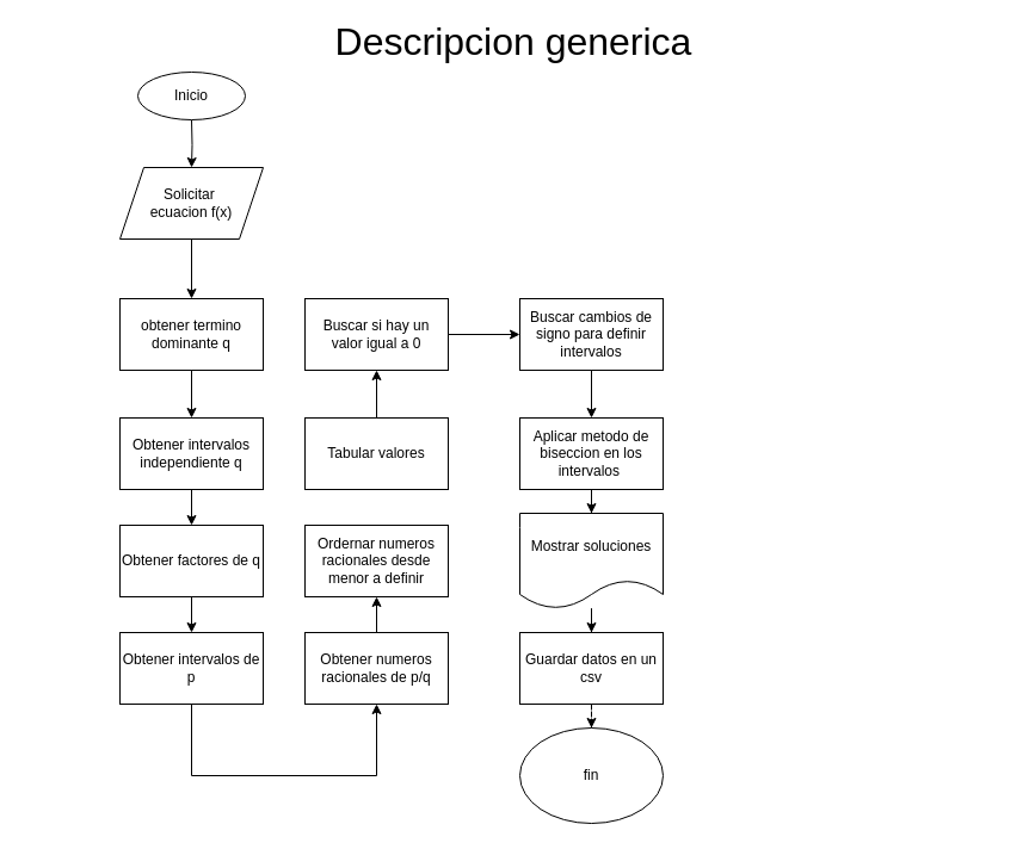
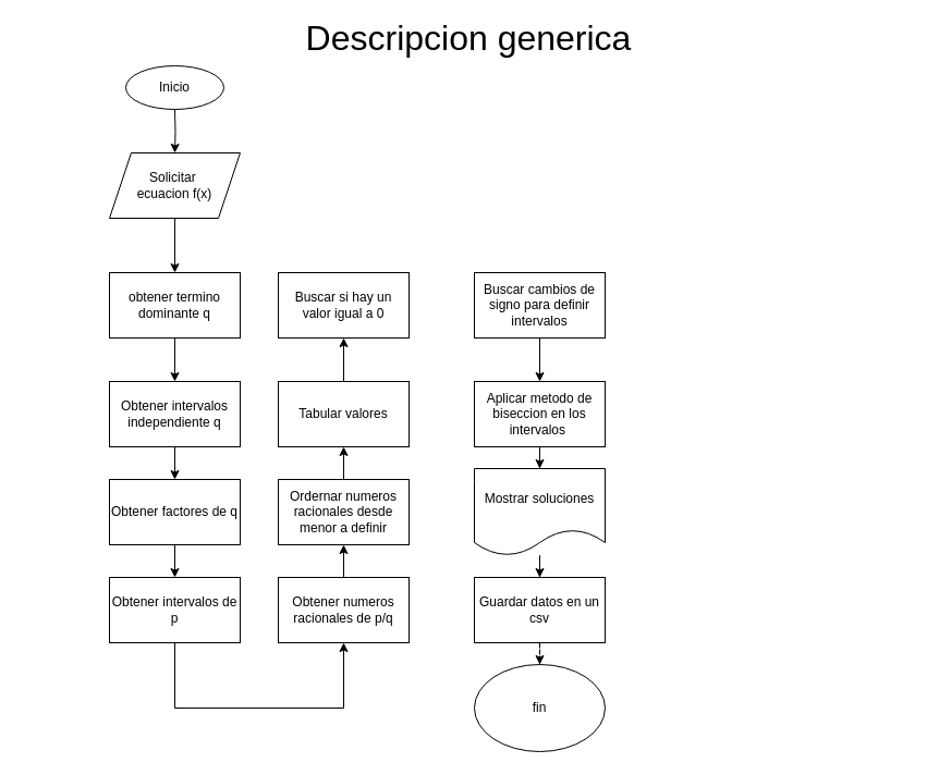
- <mxCell id="20" style="edgeStyle=orthogonalEdgeStyle;rounded=0;orthogonalLoop=1;jettySize=auto;html=1;entryX=0;entryY=0.5;entryDx=0;entryDy=0;" edge="1" parent="1" source="21" target="23"><mxGeometry relative="1" as="geometry" /></mxCell>
+ <mxCell id="16" style="edgeStyle=orthogonalEdgeStyle;rounded=0;orthogonalLoop=1;jettySize=auto;html=1;entryX=0.5;entryY=1;entryDx=0;entryDy=0;" edge="1" parent="1" source="17" target="19"><mxGeometry relative="1" as="geometry" /></mxCell>
